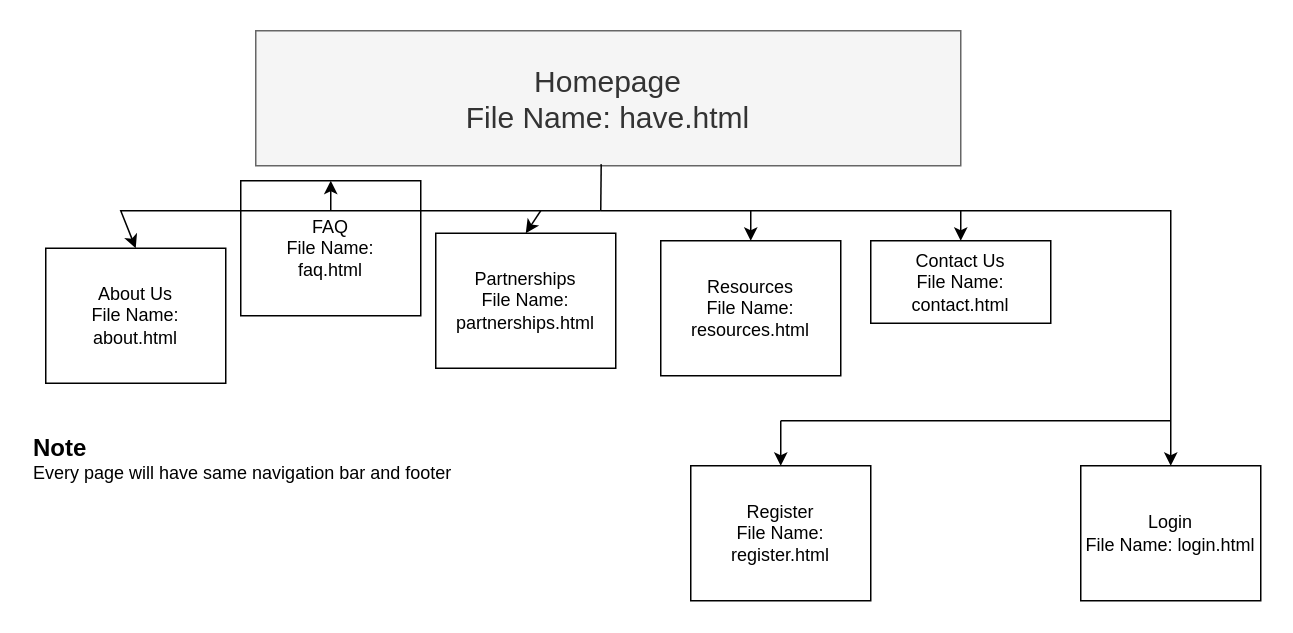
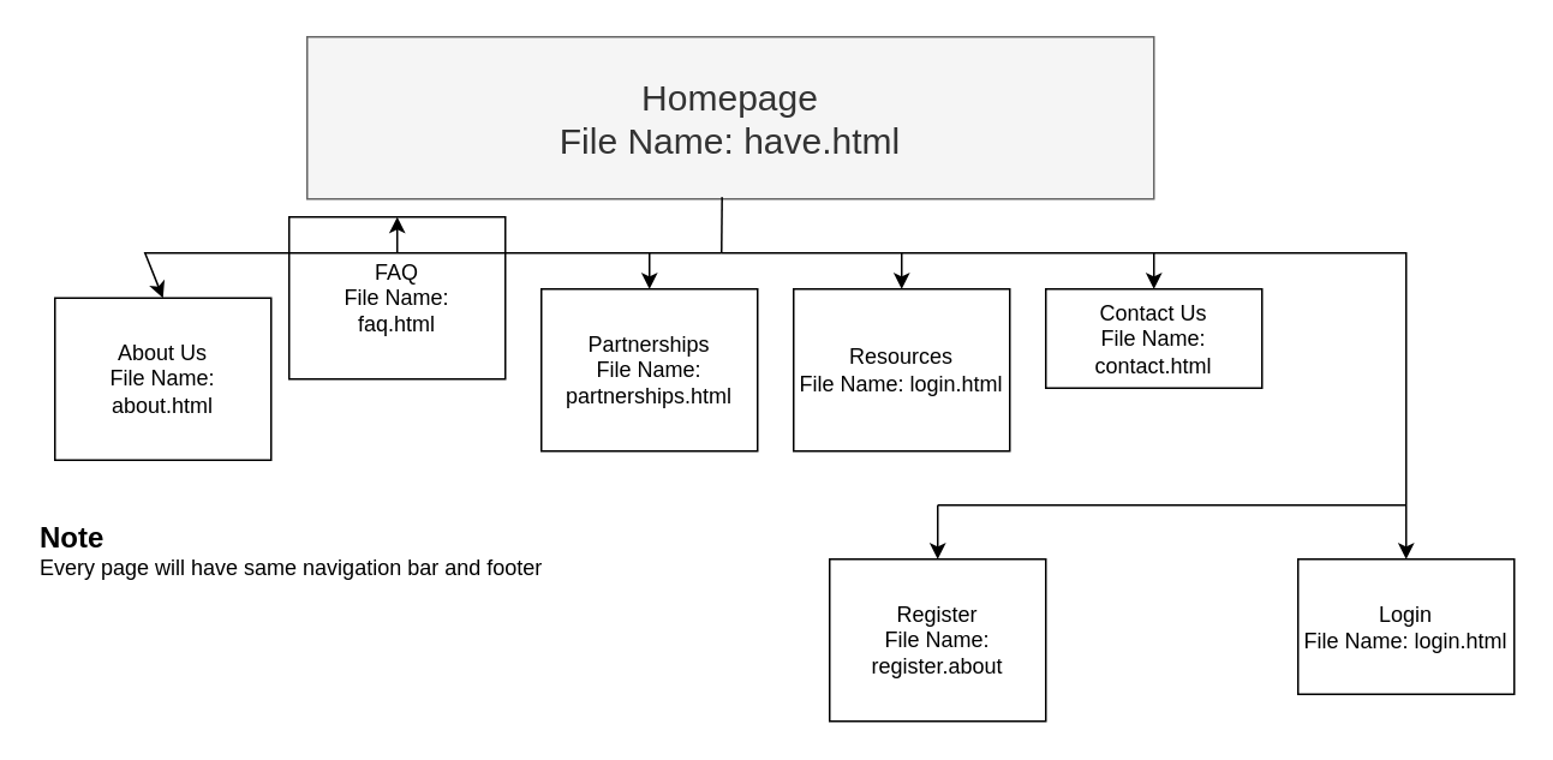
- <mxCell id="5" value="&lt;div&gt;Partnerships&lt;/div&gt;&lt;div&gt;File Name:&lt;/div&gt;&lt;div&gt;partnerships.html&lt;/div&gt;" style="rounded=0;whiteSpace=wrap;html=1;" parent="1" vertex="1"><mxGeometry x="290" y="155" width="120" height="90" as="geometry" /></mxCell>
+ <mxCell id="5" value="&lt;div&gt;Partnerships&lt;/div&gt;&lt;div&gt;File Name:&lt;/div&gt;&lt;div&gt;partnerships.html&lt;/div&gt;" style="rounded=0;whiteSpace=wrap;html=1;" parent="1" vertex="1"><mxGeometry x="300" y="160" width="120" height="90" as="geometry" /></mxCell>
- <mxCell id="7" value="Resources&lt;div&gt;File Name: resources.html&lt;/div&gt;" style="rounded=0;whiteSpace=wrap;html=1;" parent="1" vertex="1"><mxGeometry x="440" y="160" width="120" height="90" as="geometry" /></mxCell>
+ <mxCell id="7" value="Resources&lt;div&gt;File Name: login.html&lt;/div&gt;" style="rounded=0;whiteSpace=wrap;html=1;" parent="1" vertex="1"><mxGeometry x="440" y="160" width="120" height="90" as="geometry" /></mxCell>
- <mxCell id="19" value="Register&lt;br&gt;&lt;div&gt;File Name: register.html&lt;/div&gt;" style="rounded=0;whiteSpace=wrap;html=1;" vertex="1" parent="1"><mxGeometry x="460" y="310" width="120" height="90" as="geometry" /></mxCell>
+ <mxCell id="19" value="Register&lt;br&gt;&lt;div&gt;File Name: register.about&lt;/div&gt;" style="rounded=0;whiteSpace=wrap;html=1;" vertex="1" parent="1"><mxGeometry x="460" y="310" width="120" height="90" as="geometry" /></mxCell>
- <mxCell id="8" value="Login&lt;div&gt;File Name: login.html&lt;/div&gt;" style="rounded=0;whiteSpace=wrap;html=1;" parent="1" vertex="1"><mxGeometry x="720" y="310" width="120" height="90" as="geometry" /></mxCell>
+ <mxCell id="8" value="Login&lt;div&gt;File Name: login.html&lt;/div&gt;" style="rounded=0;whiteSpace=wrap;html=1;" parent="1" vertex="1"><mxGeometry x="720" y="310" width="120" height="75" as="geometry" /></mxCell>
